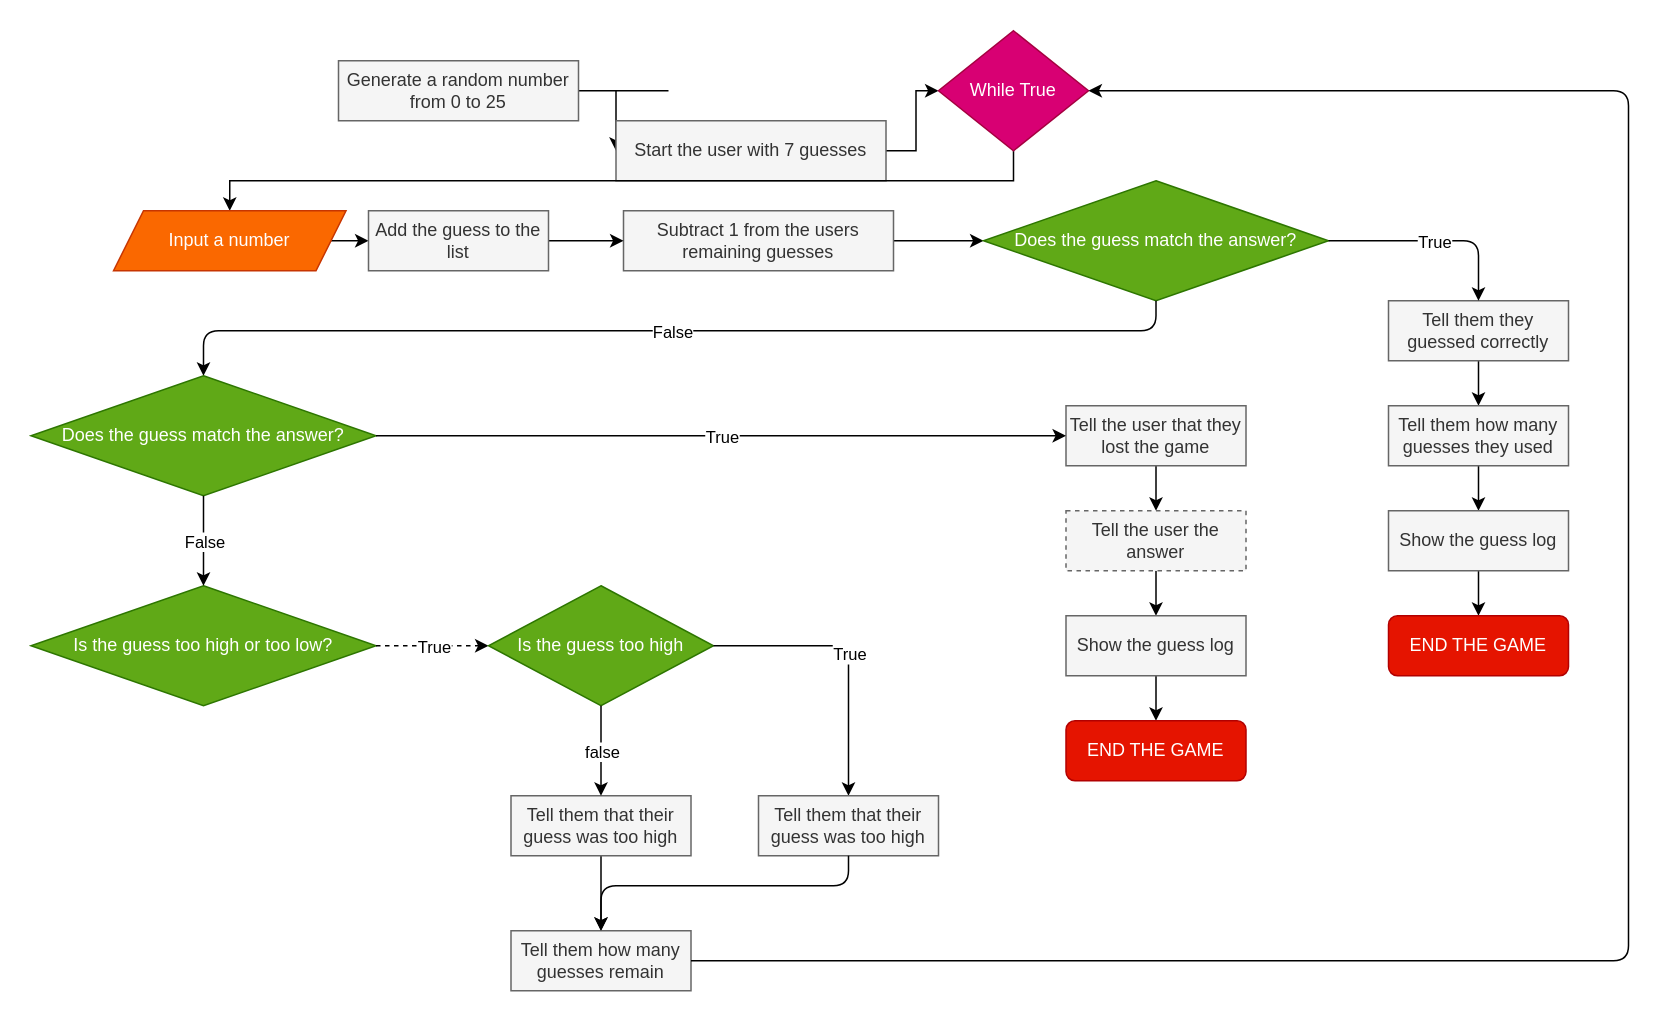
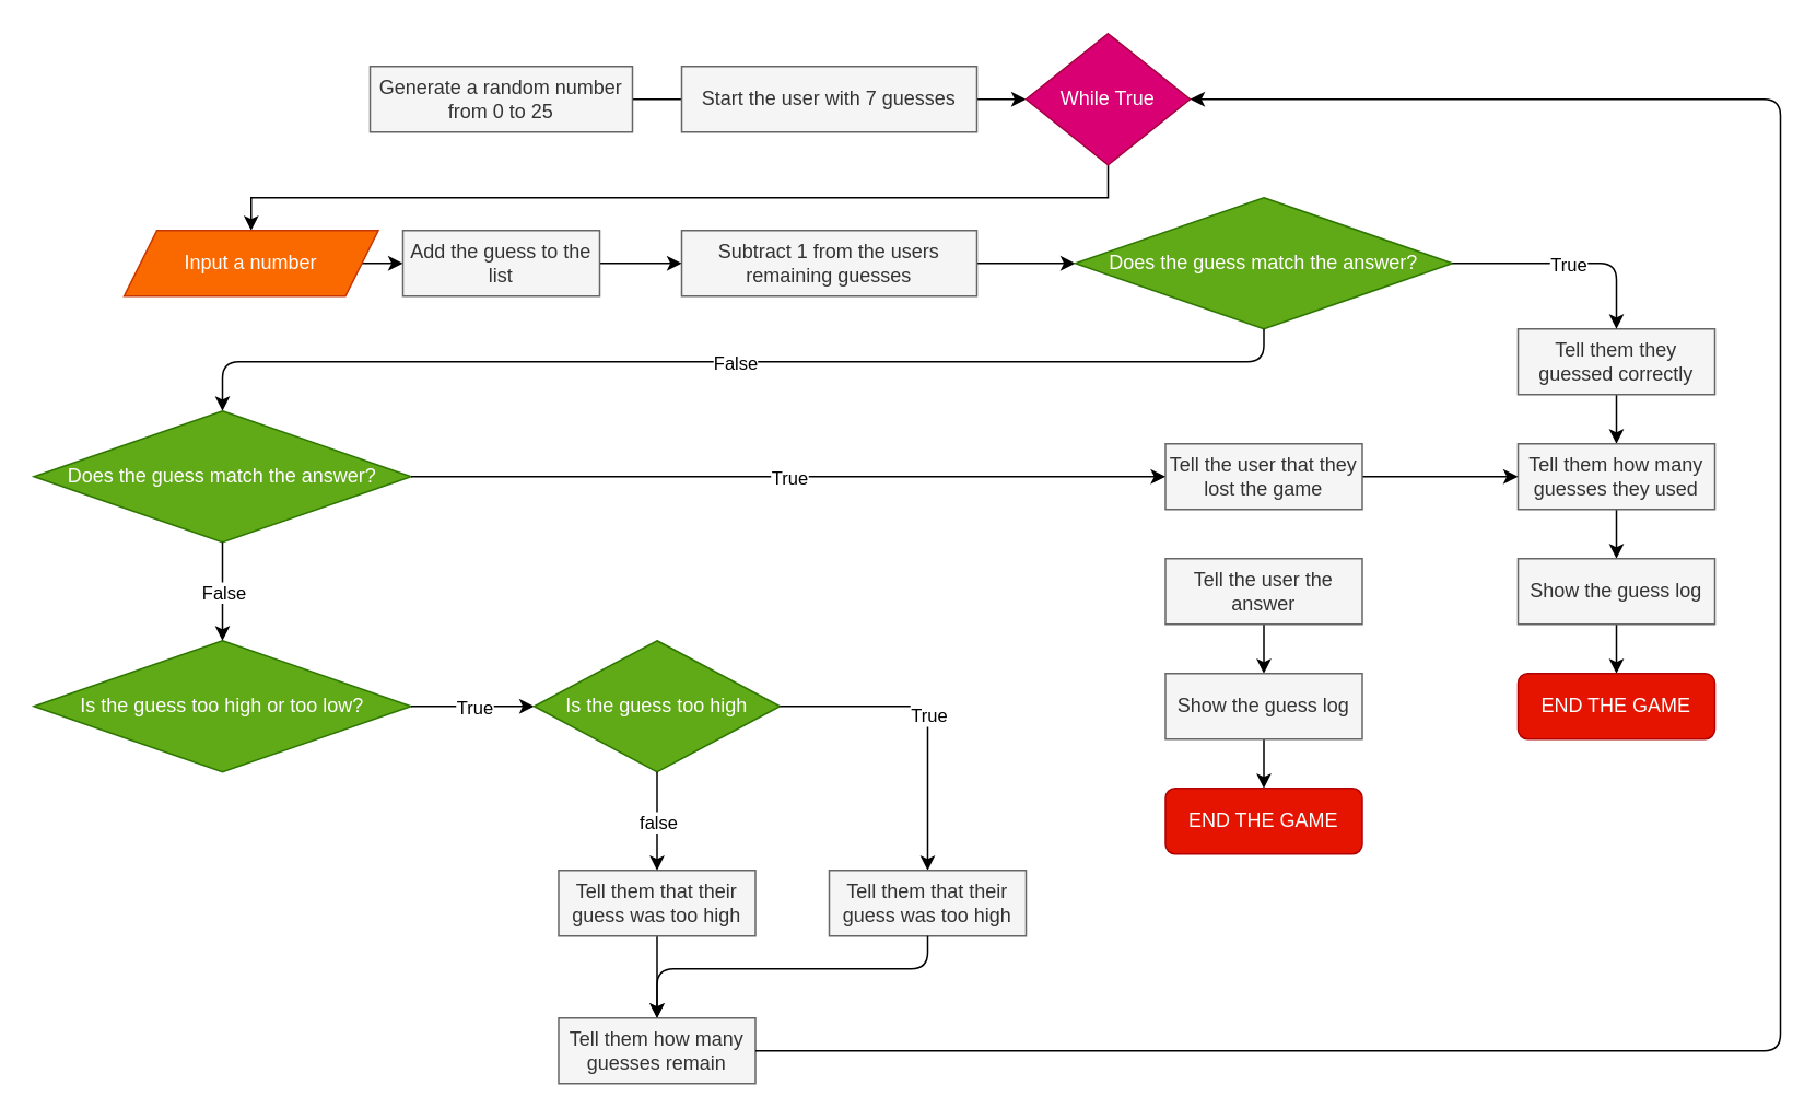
- <mxCell id="5" value="Start the user with 7 guesses" style="rounded=0;whiteSpace=wrap;html=1;fillColor=#f5f5f5;strokeColor=#666666;fontColor=#333333;" vertex="1" parent="1"><mxGeometry x="410" y="80" width="180" height="40" as="geometry" /></mxCell>
+ <mxCell id="5" value="Start the user with 7 guesses" style="rounded=0;whiteSpace=wrap;html=1;fillColor=#f5f5f5;strokeColor=#666666;fontColor=#333333;" vertex="1" parent="1"><mxGeometry x="415" y="40" width="180" height="40" as="geometry" /></mxCell>
- <mxCell id="27" value="" style="edgeStyle=orthogonalEdgeStyle;rounded=0;orthogonalLoop=1;jettySize=auto;html=1;" edge="1" parent="1" source="28" target="32"><mxGeometry relative="1" as="geometry" /></mxCell>
+ <mxCell id="27" value="" style="edgeStyle=orthogonalEdgeStyle;rounded=0;orthogonalLoop=1;jettySize=auto;html=1;" edge="1" parent="1" source="28" target="20"><mxGeometry relative="1" as="geometry" /></mxCell>
- <mxCell id="32" value="Tell the user the answer" style="rounded=0;whiteSpace=wrap;html=1;fillColor=#f5f5f5;strokeColor=#666666;fontColor=#333333;dashed=1;" vertex="1" parent="1"><mxGeometry x="710" y="340" width="120" height="40" as="geometry" /></mxCell>
+ <mxCell id="32" value="Tell the user the answer" style="rounded=0;whiteSpace=wrap;html=1;fillColor=#f5f5f5;strokeColor=#666666;fontColor=#333333;" vertex="1" parent="1"><mxGeometry x="710" y="340" width="120" height="40" as="geometry" /></mxCell>
- <mxCell id="39" value="" style="endArrow=classic;html=1;exitX=1;exitY=0.5;exitDx=0;exitDy=0;dashed=1;" edge="1" parent="1" source="36" target="41"><mxGeometry relative="1" as="geometry"><mxPoint x="245" y="530" as="sourcePoint" /><mxPoint x="295" y="560" as="targetPoint" /></mxGeometry></mxCell>
+ <mxCell id="39" value="" style="endArrow=classic;html=1;exitX=1;exitY=0.5;exitDx=0;exitDy=0;" edge="1" parent="1" source="36" target="41"><mxGeometry relative="1" as="geometry"><mxPoint x="245" y="530" as="sourcePoint" /><mxPoint x="295" y="560" as="targetPoint" /></mxGeometry></mxCell>
